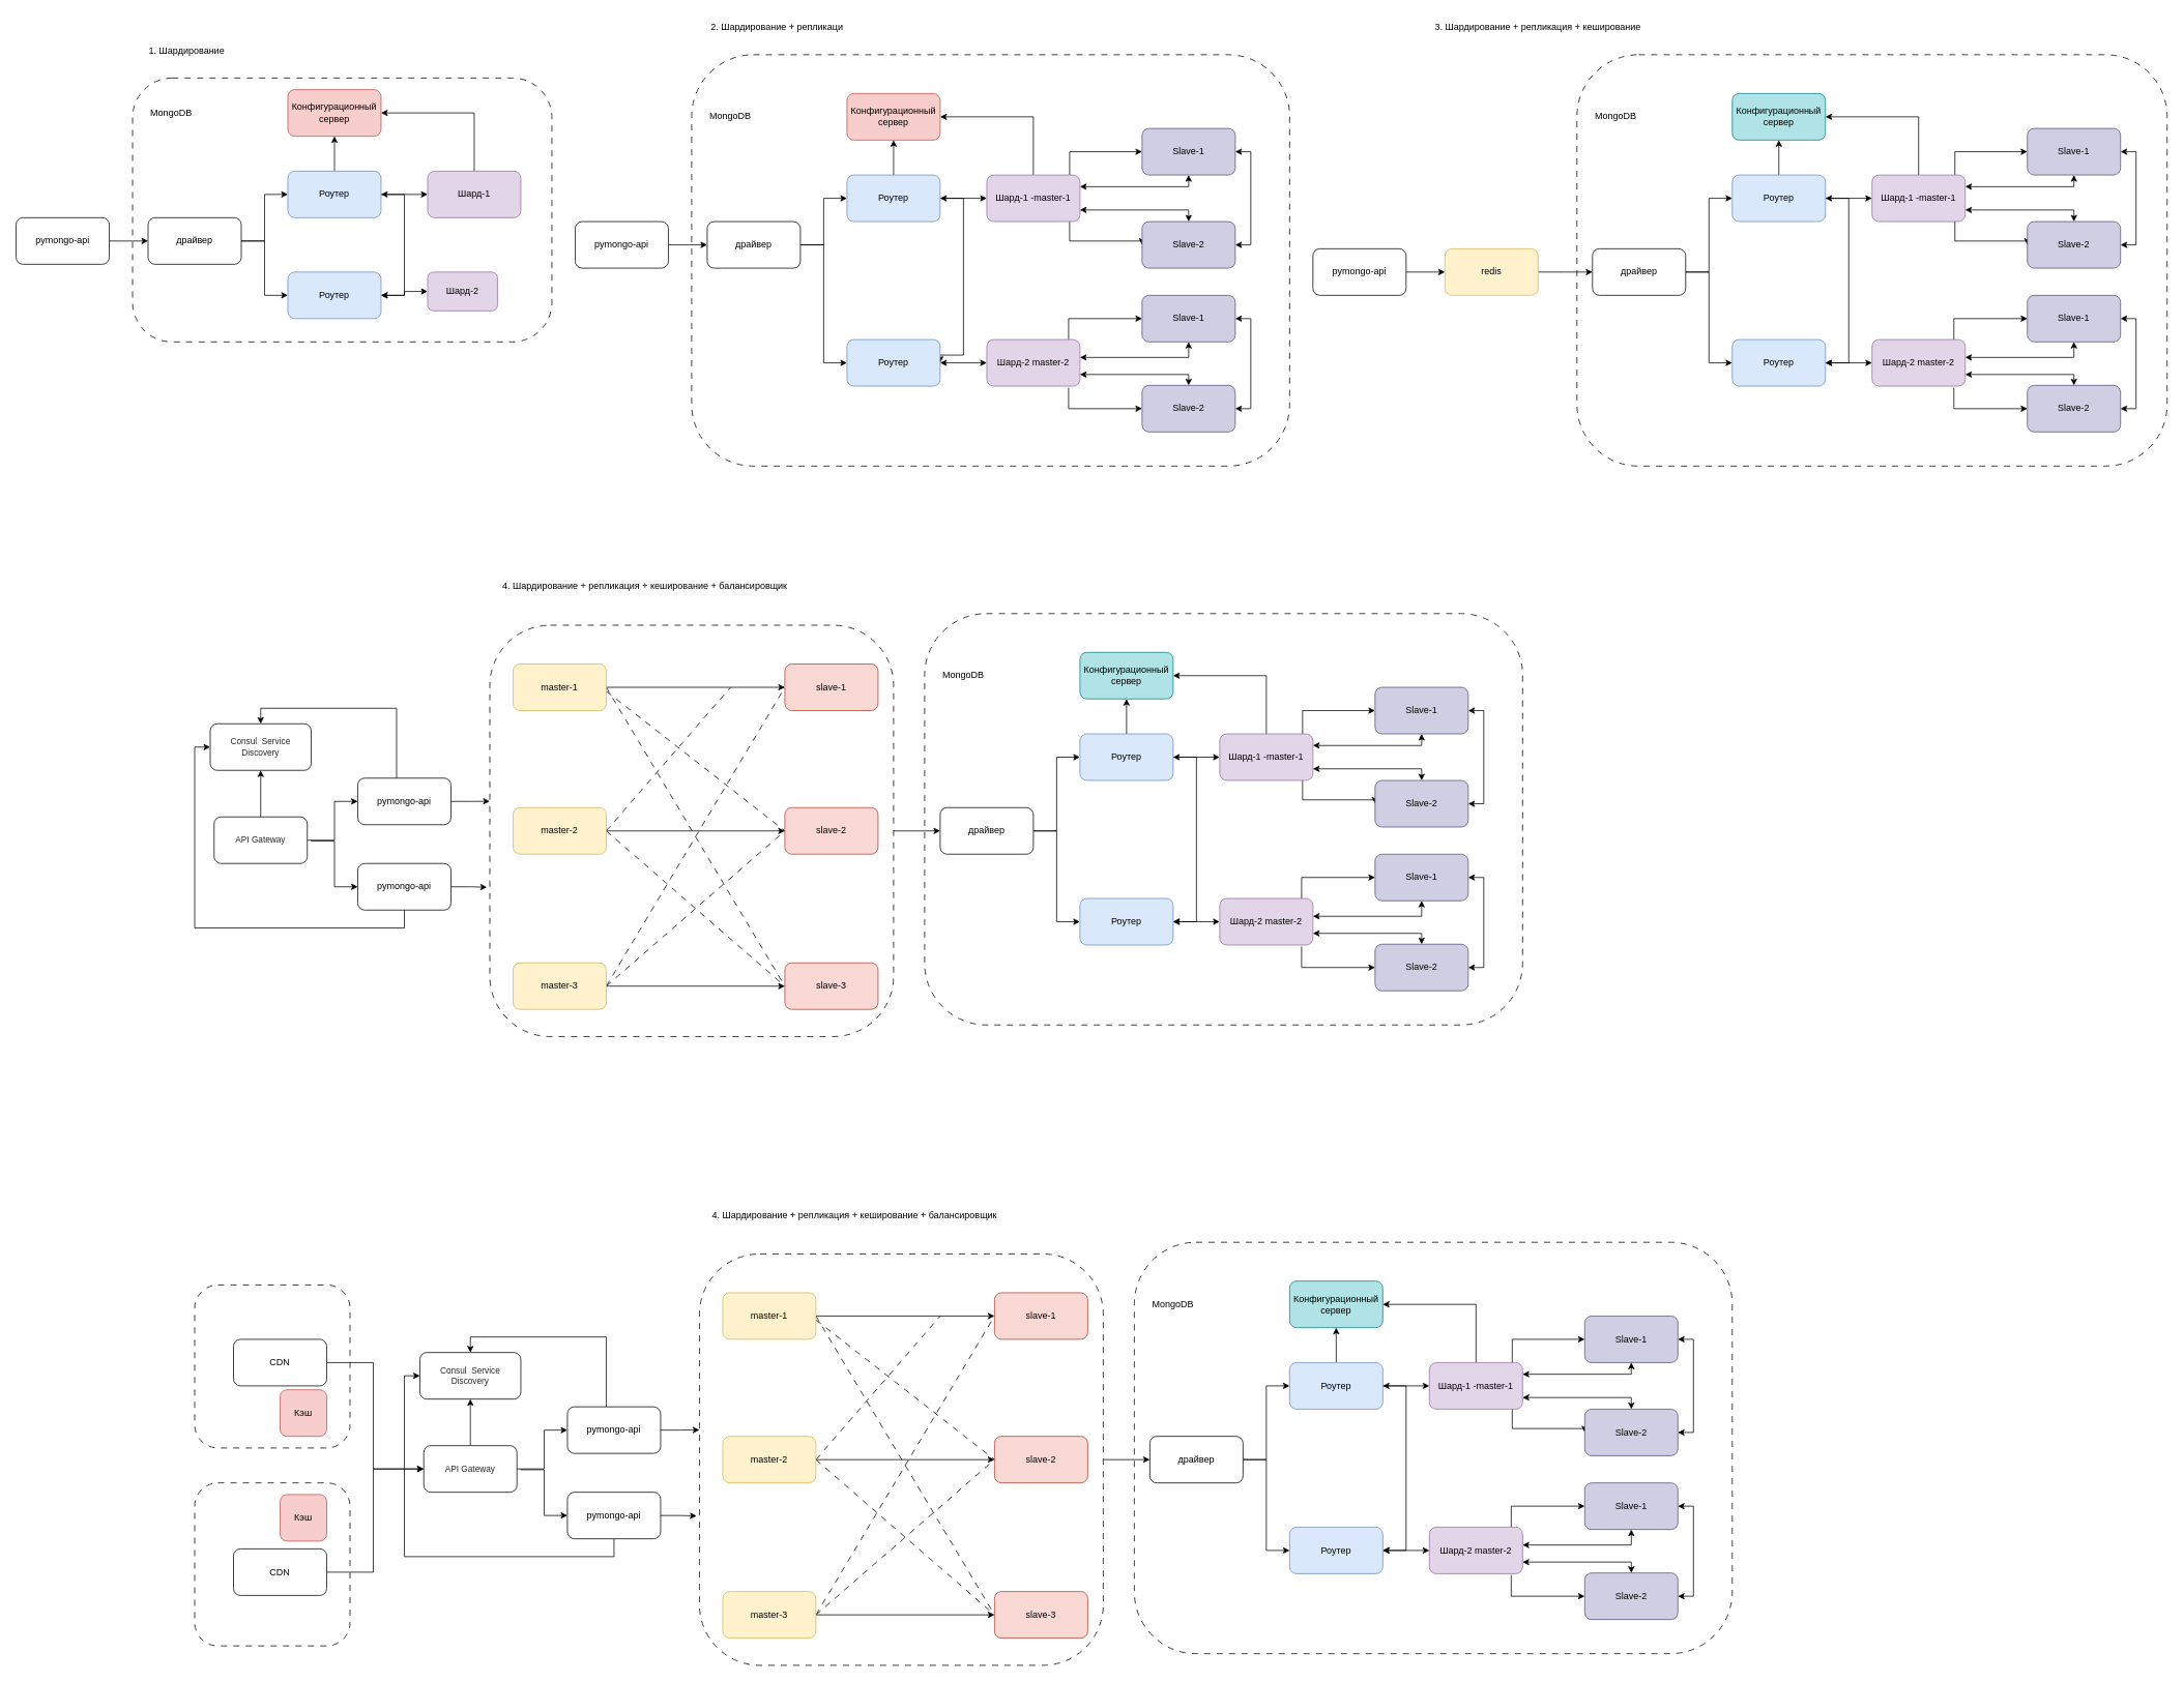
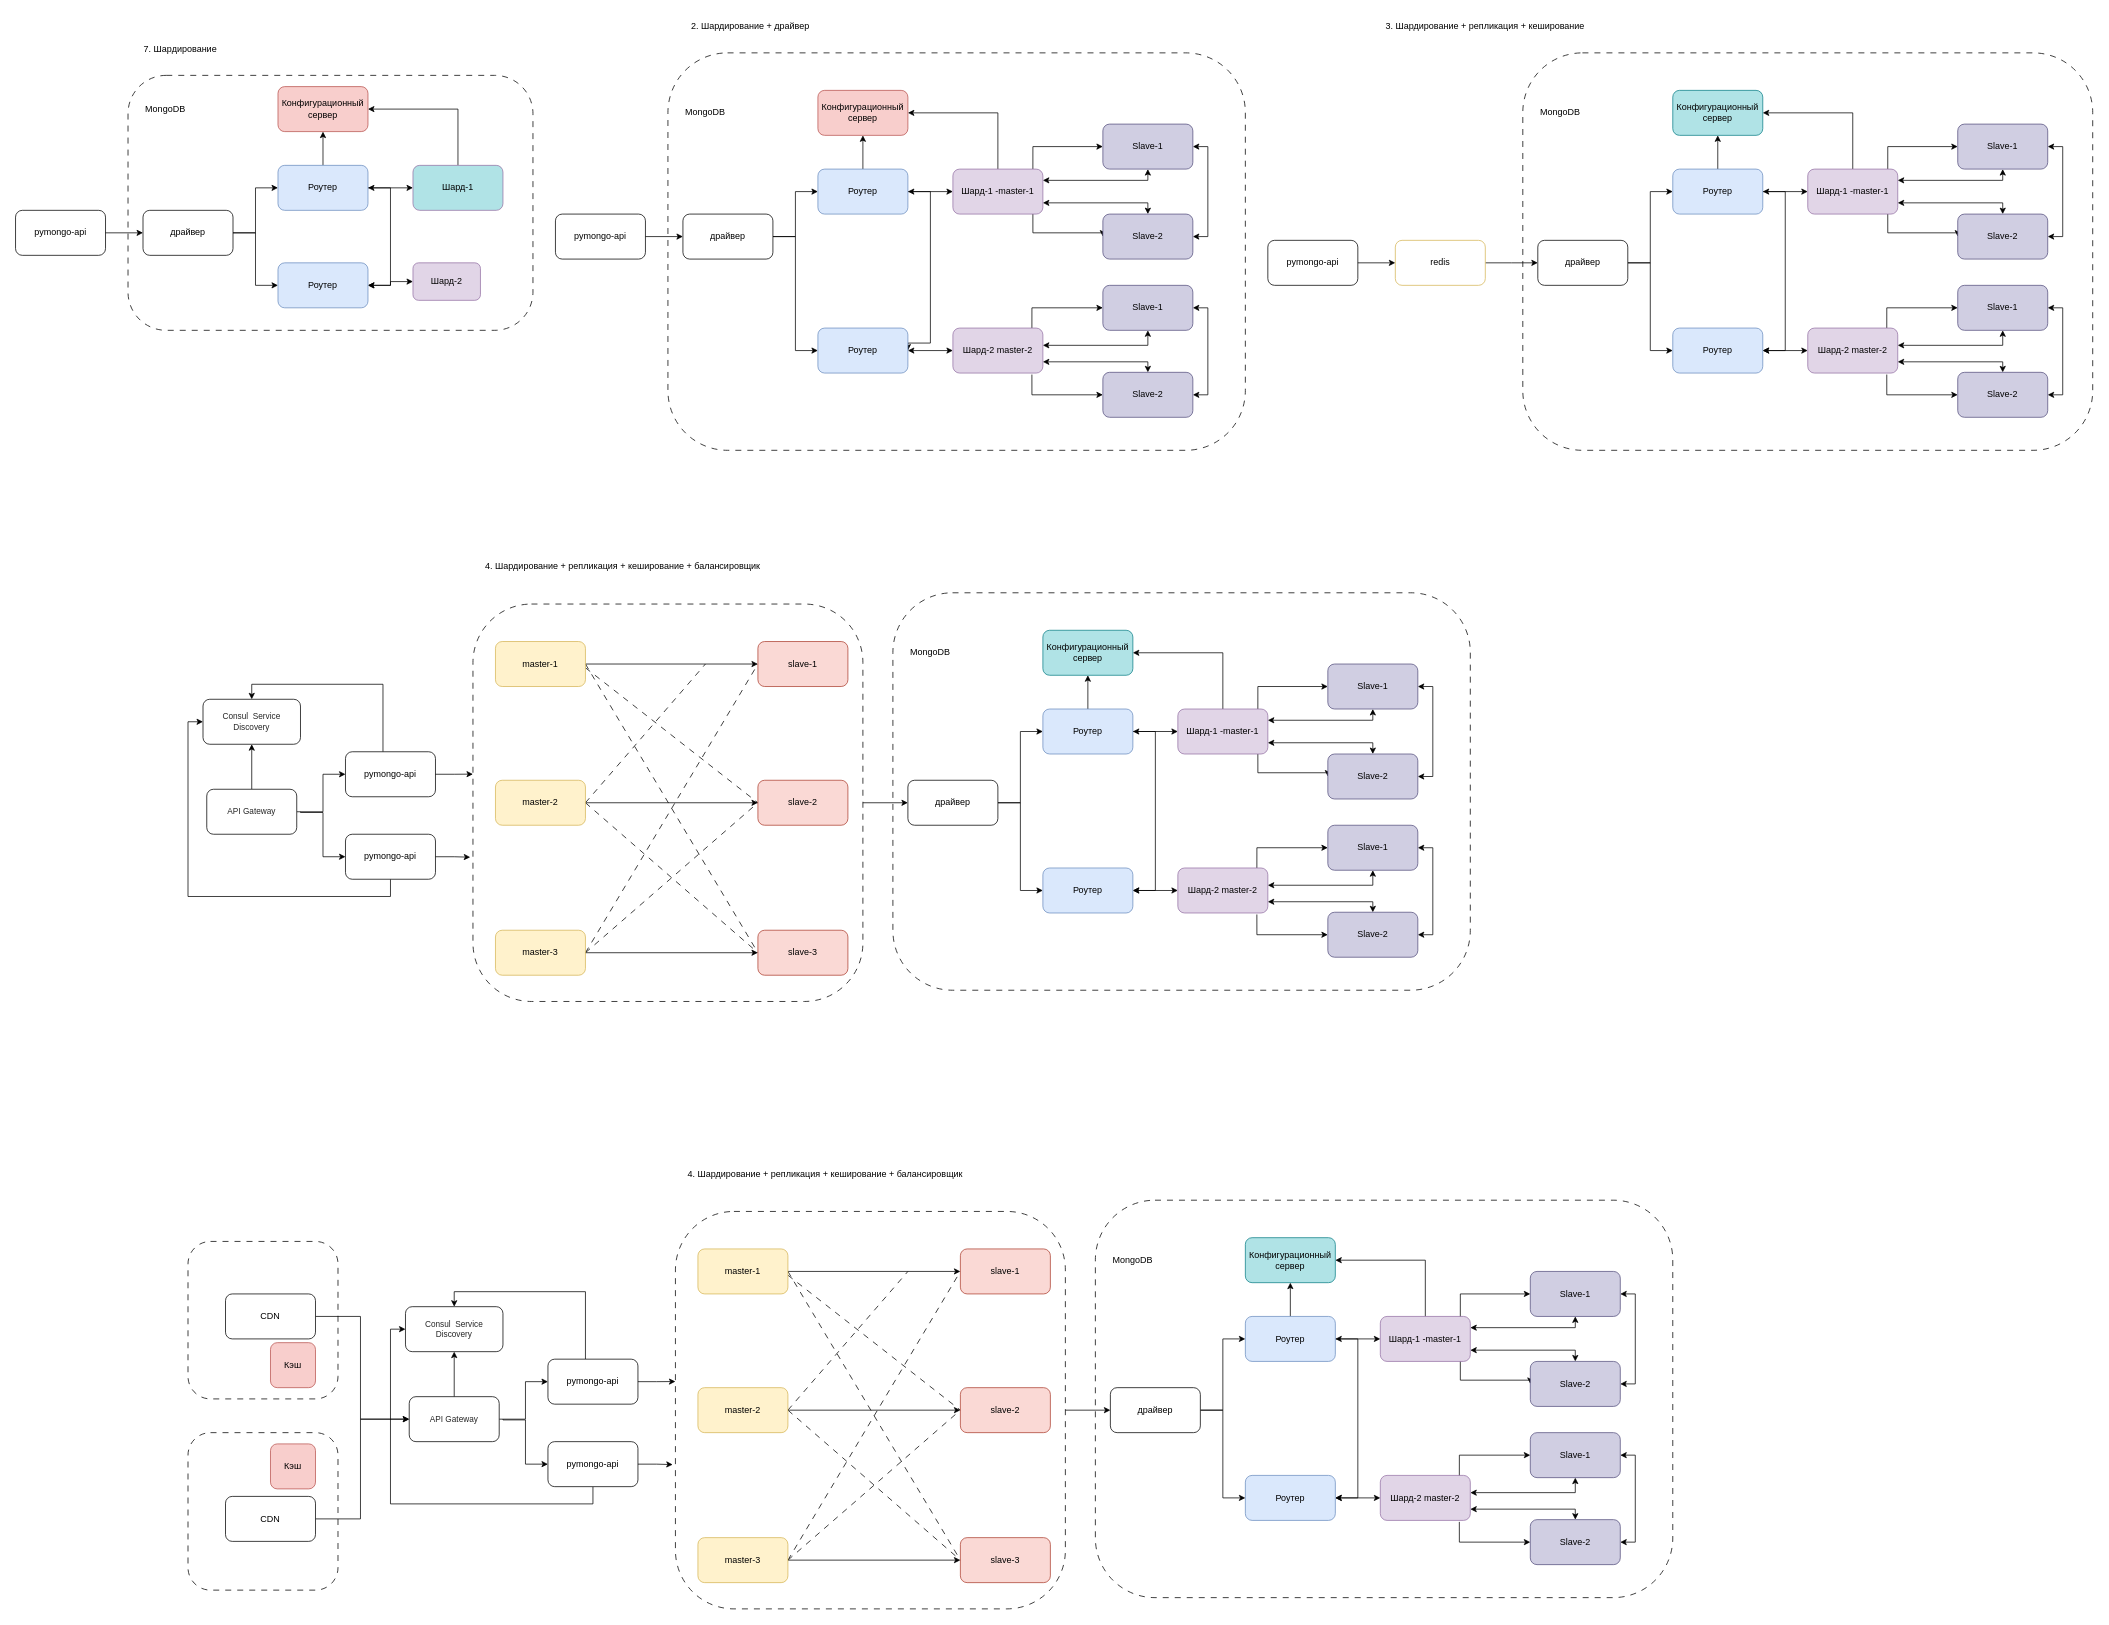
- <mxCell id="84" value="2. Шардирование + репликаци" style="text;html=1;align=center;verticalAlign=middle;whiteSpace=wrap;rounded=0;" parent="1" vertex="1"><mxGeometry x="900" y="20" width="200" height="30" as="geometry" /></mxCell>
+ <mxCell id="84" value="2. Шардирование + драйвер" style="text;html=1;align=center;verticalAlign=middle;whiteSpace=wrap;rounded=0;" parent="1" vertex="1"><mxGeometry x="900" y="20" width="200" height="30" as="geometry" /></mxCell>
- <mxCell id="83" value="1. Шардирование" style="text;html=1;align=center;verticalAlign=middle;whiteSpace=wrap;rounded=0;" parent="1" vertex="1"><mxGeometry x="180" y="50" width="120" height="30" as="geometry" /></mxCell>
+ <mxCell id="83" value="7. Шардирование" style="text;html=1;align=center;verticalAlign=middle;whiteSpace=wrap;rounded=0;" parent="1" vertex="1"><mxGeometry x="180" y="50" width="120" height="30" as="geometry" /></mxCell>
- <mxCell id="17" value="Шард-1" style="rounded=1;whiteSpace=wrap;html=1;fillColor=#e1d5e7;strokeColor=#9673a6;" parent="1" vertex="1"><mxGeometry x="550" y="220" width="120" height="60" as="geometry" /></mxCell>
+ <mxCell id="17" value="Шард-1" style="rounded=1;whiteSpace=wrap;html=1;fillColor=#b0e3e6;strokeColor=#9673a6;" parent="1" vertex="1"><mxGeometry x="550" y="220" width="120" height="60" as="geometry" /></mxCell>
- <mxCell id="82" value="redis" style="rounded=1;whiteSpace=wrap;html=1;fillColor=#fff2cc;strokeColor=#d6b656;" parent="1" vertex="1"><mxGeometry x="1860" y="320" width="120" height="60" as="geometry" /></mxCell>
+ <mxCell id="82" value="redis" style="rounded=1;whiteSpace=wrap;html=1;fillColor=#ffffff;strokeColor=#d6b656;" parent="1" vertex="1"><mxGeometry x="1860" y="320" width="120" height="60" as="geometry" /></mxCell>
